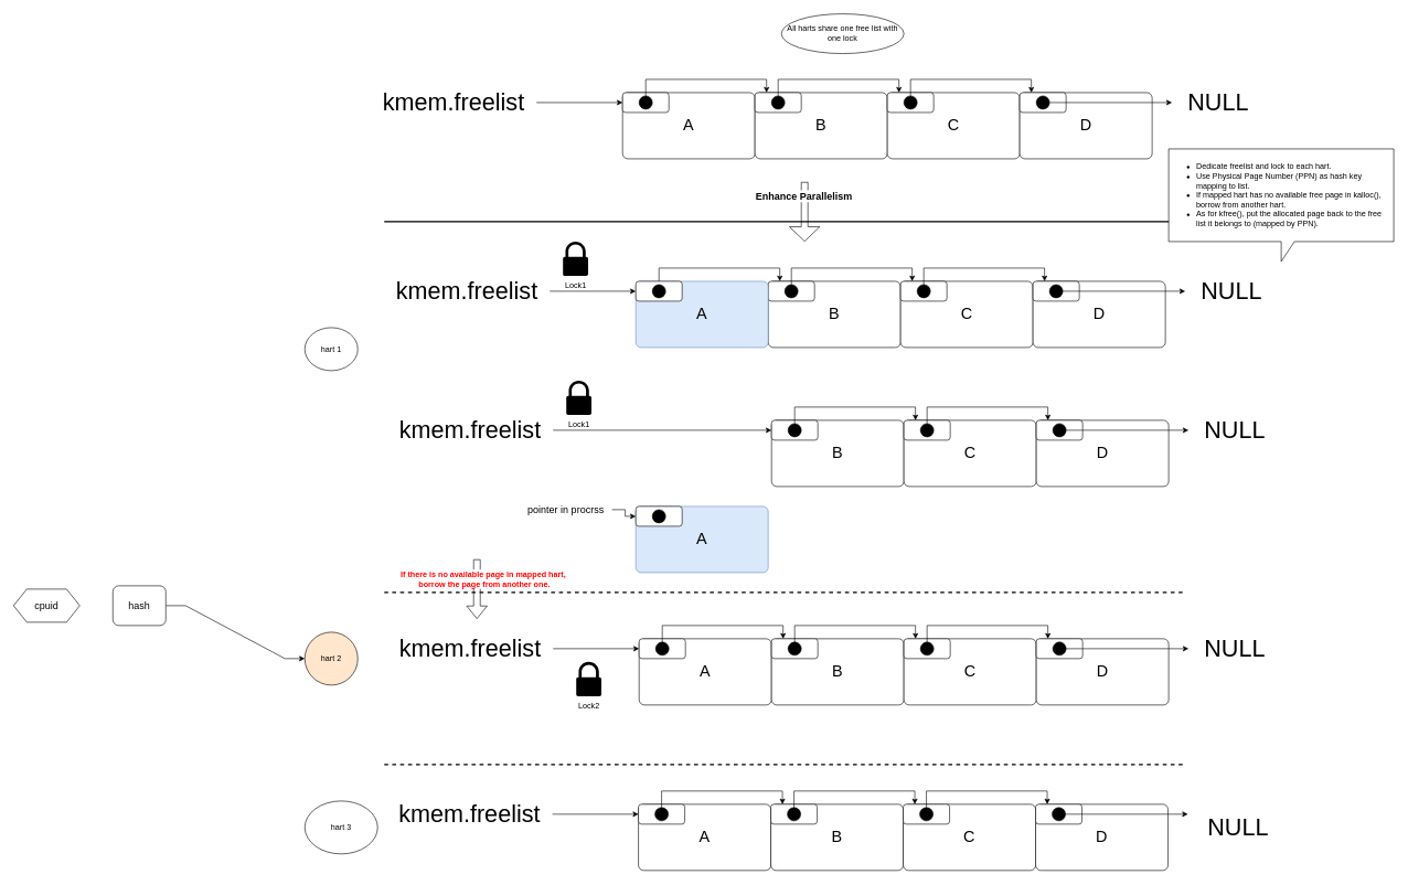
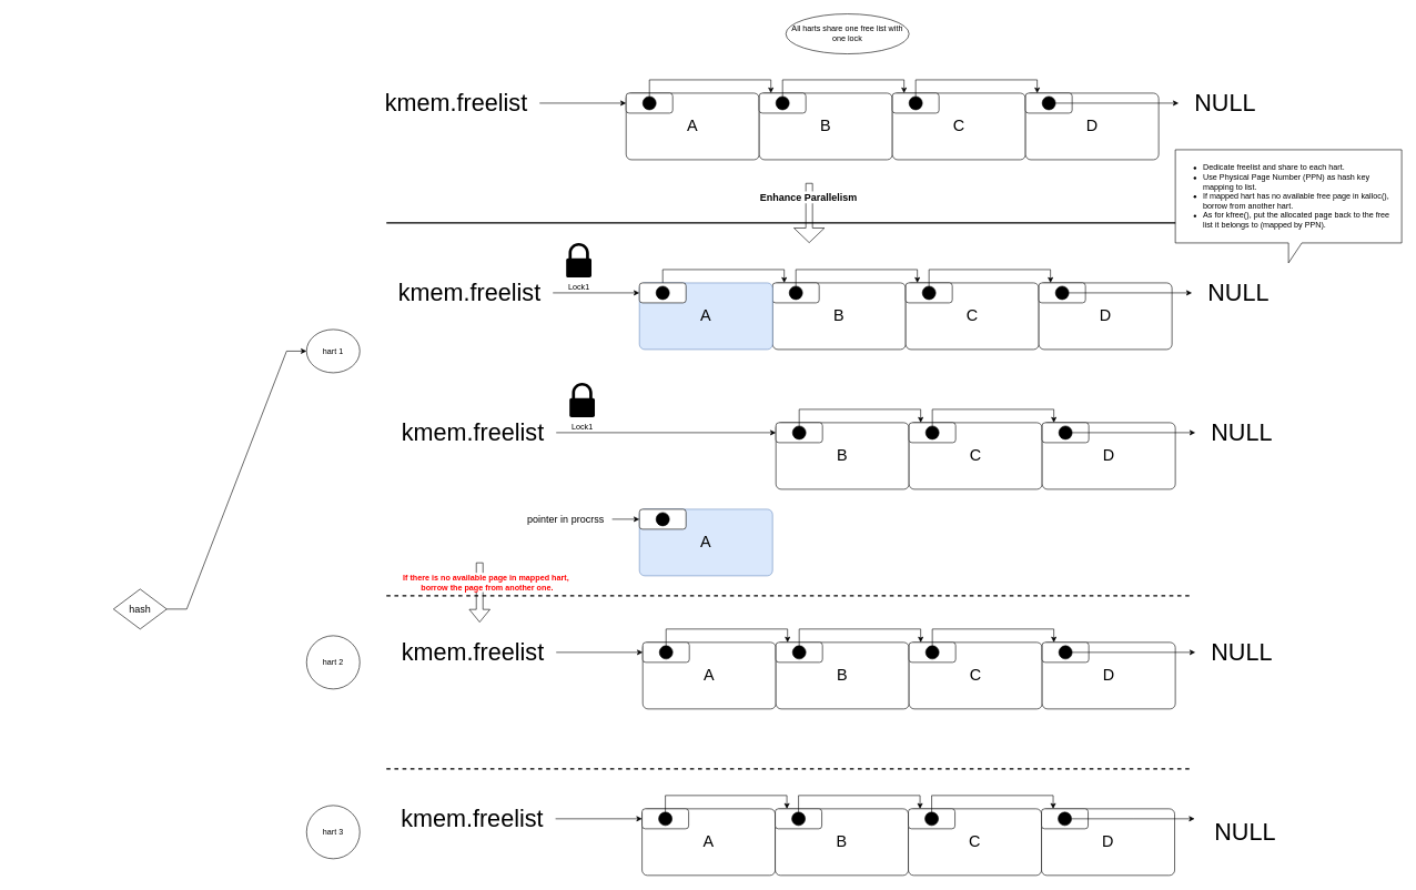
- <mxCell id="135" value="&lt;div&gt;&lt;ul&gt;&lt;li&gt;Dedicate freelist and lock to each hart.&lt;/li&gt;&lt;li&gt;Use Physical Page Number (PPN) as hash key mapping to list.&lt;/li&gt;&lt;li&gt;If mapped hart has no available free page in kalloc(), borrow from another hart.&lt;/li&gt;&lt;li&gt;As for kfree(), put the allocated page back to the free list it belongs to (mapped by PPN).&lt;/li&gt;&lt;/ul&gt;&lt;/div&gt;" style="shape=callout;whiteSpace=wrap;html=1;perimeter=calloutPerimeter;align=left;" vertex="1" parent="1"><mxGeometry x="1765" y="224" width="340" height="170" as="geometry" /></mxCell>
+ <mxCell id="135" value="&lt;div&gt;&lt;ul&gt;&lt;li&gt;Dedicate freelist and share to each hart.&lt;/li&gt;&lt;li&gt;Use Physical Page Number (PPN) as hash key mapping to list.&lt;/li&gt;&lt;li&gt;If mapped hart has no available free page in kalloc(), borrow from another hart.&lt;/li&gt;&lt;li&gt;As for kfree(), put the allocated page back to the free list it belongs to (mapped by PPN).&lt;/li&gt;&lt;/ul&gt;&lt;/div&gt;" style="shape=callout;whiteSpace=wrap;html=1;perimeter=calloutPerimeter;align=left;" vertex="1" parent="1"><mxGeometry x="1765" y="224" width="340" height="170" as="geometry" /></mxCell>
- <mxCell id="130" value="&lt;font style=&quot;font-size: 15px;&quot;&gt;pointer in procrss&lt;/font&gt;" style="text;html=1;align=center;verticalAlign=middle;whiteSpace=wrap;rounded=0;" vertex="1" parent="1"><mxGeometry x="785" y="754" width="139" height="30" as="geometry" /></mxCell>
+ <mxCell id="130" value="&lt;font style=&quot;font-size: 15px;&quot;&gt;pointer in procrss&lt;/font&gt;" style="text;html=1;align=center;verticalAlign=middle;whiteSpace=wrap;rounded=0;" vertex="1" parent="1"><mxGeometry x="780" y="764" width="139" height="30" as="geometry" /></mxCell>
- <mxCell id="99" value="cpuid" style="shape=hexagon;perimeter=hexagonPerimeter2;whiteSpace=wrap;html=1;fixedSize=1;fontSize=15;" vertex="1" parent="1"><mxGeometry x="20" y="889" width="100" height="50" as="geometry" /></mxCell>
- <mxCell id="101" value="hash" style="rounded=1;whiteSpace=wrap;html=1;fontSize=15;" vertex="1" parent="1"><mxGeometry x="170" y="884" width="80" height="60" as="geometry" /></mxCell>
+ <mxCell id="101" value="hash" style="rhombus;whiteSpace=wrap;html=1;fontSize=15;" vertex="1" parent="1"><mxGeometry x="170" y="884" width="80" height="60" as="geometry" /></mxCell>
- <mxCell id="100" style="edgeStyle=entityRelationEdgeStyle;rounded=0;orthogonalLoop=1;jettySize=auto;html=1;exitX=1;exitY=0.5;exitDx=0;exitDy=0;elbow=vertical;" edge="1" parent="1" source="101" target="96"><mxGeometry relative="1" as="geometry" /></mxCell>
+ <mxCell id="100" style="edgeStyle=entityRelationEdgeStyle;rounded=0;orthogonalLoop=1;jettySize=auto;html=1;exitX=1;exitY=0.5;exitDx=0;exitDy=0;entryX=0;entryY=0.5;entryDx=0;entryDy=0;elbow=vertical;" edge="1" parent="1" source="101" target="95"><mxGeometry relative="1" as="geometry" /></mxCell>
- <mxCell id="96" value="hart 2" style="ellipse;whiteSpace=wrap;html=1;aspect=fixed;fillColor=#ffe6cc;" vertex="1" parent="1"><mxGeometry x="460" y="954" width="80" height="80" as="geometry" /></mxCell>
+ <mxCell id="96" value="hart 2" style="ellipse;whiteSpace=wrap;html=1;aspect=fixed;" vertex="1" parent="1"><mxGeometry x="460" y="954" width="80" height="80" as="geometry" /></mxCell>
- <mxCell id="98" value="Lock2" style="sketch=0;pointerEvents=1;shadow=0;dashed=0;html=1;strokeColor=none;fillColor=#000000;labelPosition=center;verticalLabelPosition=bottom;verticalAlign=top;outlineConnect=0;align=center;shape=mxgraph.office.security.lock_protected;" vertex="1" parent="1"><mxGeometry x="870" y="999" width="38" height="52" as="geometry" /></mxCell>
- <mxCell id="97" value="hart 3" style="ellipse;whiteSpace=wrap;html=1;aspect=fixed;" vertex="1" parent="1"><mxGeometry x="460" y="1209" width="110" height="80" as="geometry" /></mxCell>
+ <mxCell id="97" value="hart 3" style="ellipse;whiteSpace=wrap;html=1;aspect=fixed;" vertex="1" parent="1"><mxGeometry x="460" y="1209" width="80" height="80" as="geometry" /></mxCell>
